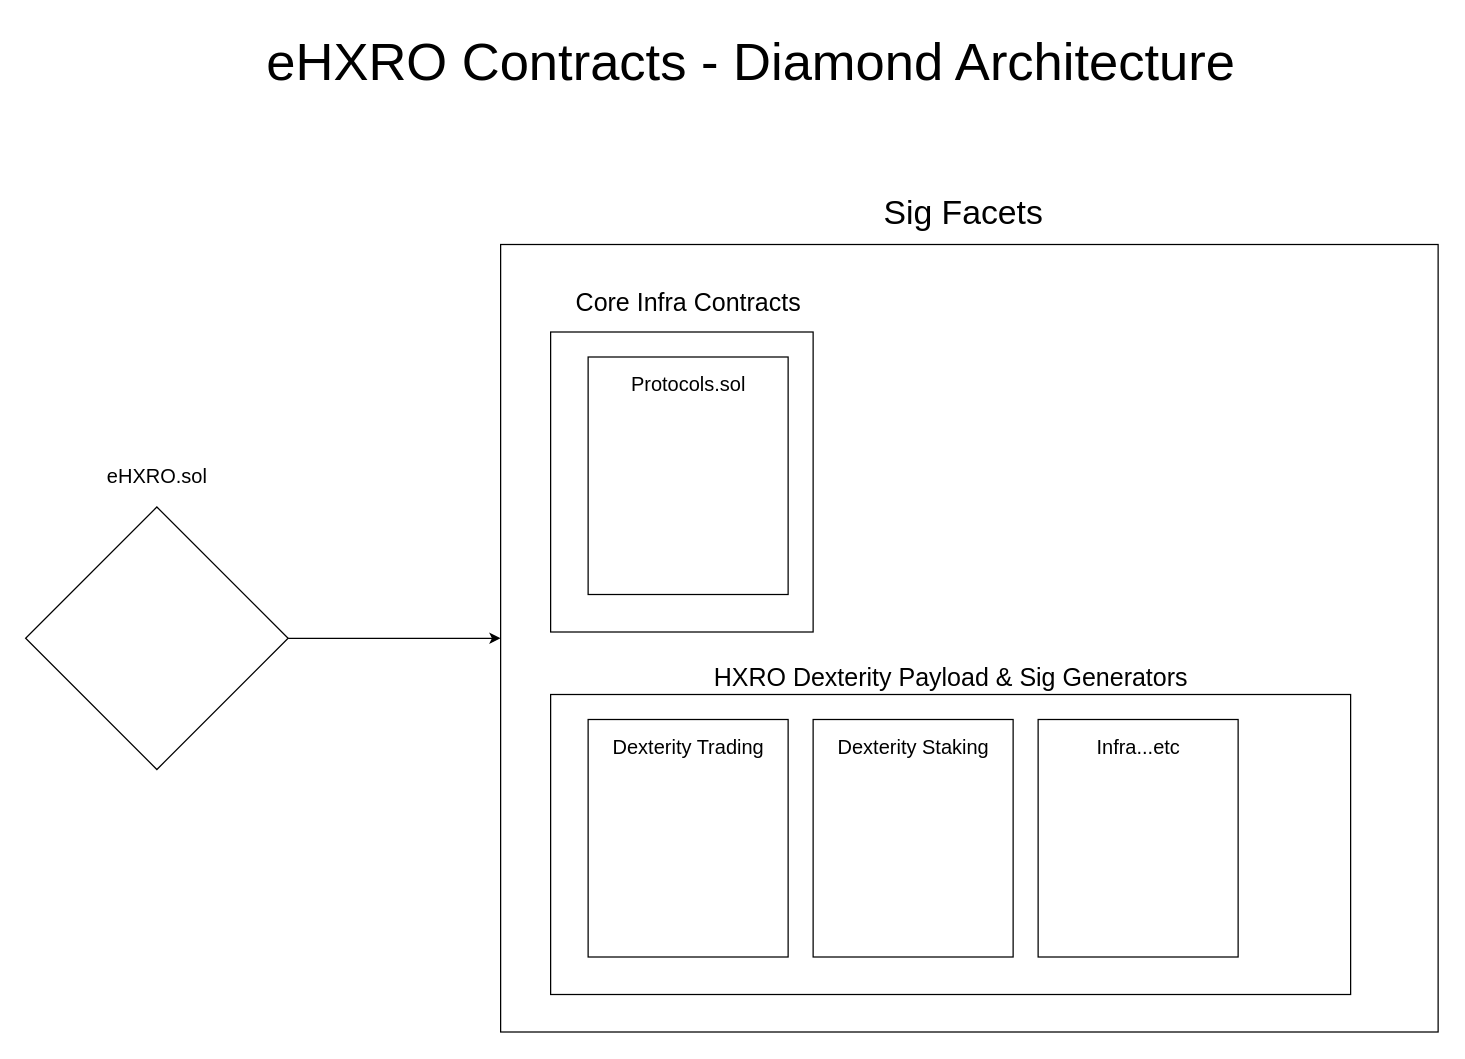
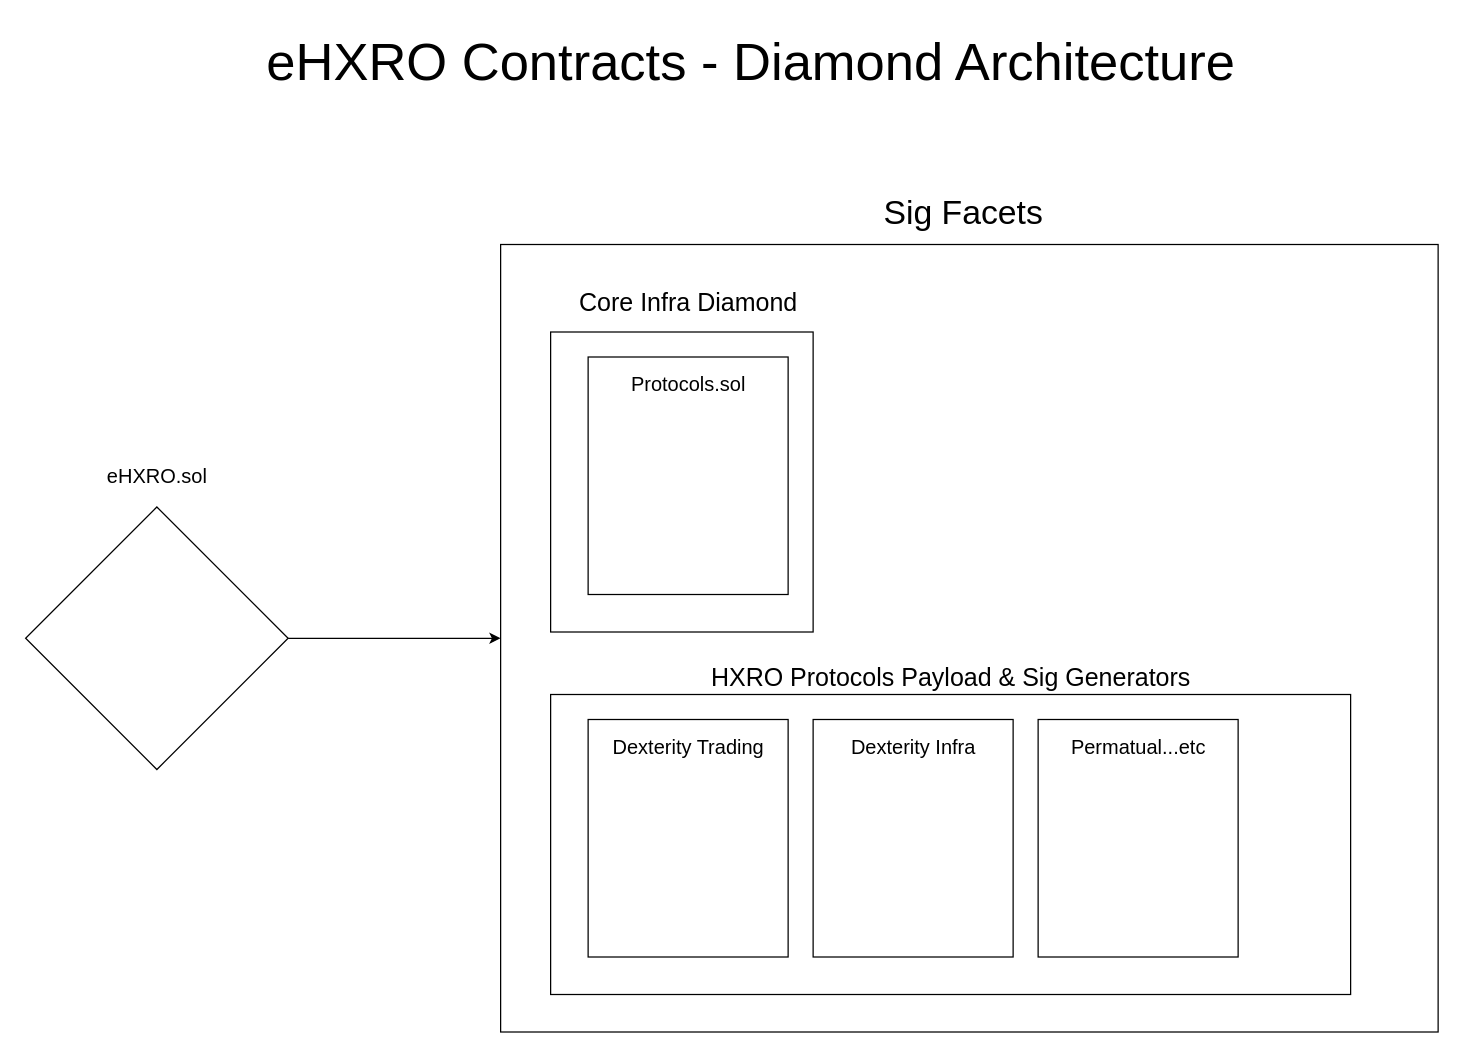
- <mxCell id="17" value="&lt;font style=&quot;font-size: 20px;&quot;&gt;Core Infra Contracts&lt;/font&gt;" style="text;html=1;align=center;verticalAlign=middle;resizable=0;points=[];autosize=1;strokeColor=none;fillColor=none;fontSize=27;" parent="1" vertex="1"><mxGeometry x="450" y="215" width="200" height="50" as="geometry" /></mxCell>
+ <mxCell id="17" value="&lt;font style=&quot;font-size: 20px;&quot;&gt;Core Infra Diamond&lt;/font&gt;" style="text;html=1;align=center;verticalAlign=middle;resizable=0;points=[];autosize=1;strokeColor=none;fillColor=none;fontSize=27;" parent="1" vertex="1"><mxGeometry x="450" y="215" width="200" height="50" as="geometry" /></mxCell>
- <mxCell id="8" value="&lt;font style=&quot;font-size: 20px;&quot;&gt;HXRO Dexterity Payload &amp;amp; Sig Generators&lt;/font&gt;" style="text;html=1;align=center;verticalAlign=middle;resizable=0;points=[];autosize=1;strokeColor=none;fillColor=none;fontSize=27;" parent="1" vertex="1"><mxGeometry x="555" y="515" width="410" height="50" as="geometry" /></mxCell>
+ <mxCell id="8" value="&lt;font style=&quot;font-size: 20px;&quot;&gt;HXRO Protocols Payload &amp;amp; Sig Generators&lt;/font&gt;" style="text;html=1;align=center;verticalAlign=middle;resizable=0;points=[];autosize=1;strokeColor=none;fillColor=none;fontSize=27;" parent="1" vertex="1"><mxGeometry x="555" y="515" width="410" height="50" as="geometry" /></mxCell>
- <mxCell id="12" value="&lt;font style=&quot;font-size: 16px;&quot;&gt;Dexterity Staking&lt;/font&gt;" style="text;html=1;align=center;verticalAlign=middle;resizable=0;points=[];autosize=1;strokeColor=none;fillColor=none;fontSize=20;" parent="1" vertex="1"><mxGeometry x="660" y="575" width="140" height="40" as="geometry" /></mxCell>
+ <mxCell id="12" value="&lt;font style=&quot;font-size: 16px;&quot;&gt;Dexterity Infra&lt;/font&gt;" style="text;html=1;align=center;verticalAlign=middle;resizable=0;points=[];autosize=1;strokeColor=none;fillColor=none;fontSize=20;" parent="1" vertex="1"><mxGeometry x="660" y="575" width="140" height="40" as="geometry" /></mxCell>
- <mxCell id="18" value="&lt;font style=&quot;font-size: 16px;&quot;&gt;Infra...etc&lt;/font&gt;" style="text;html=1;align=center;verticalAlign=middle;resizable=0;points=[];autosize=1;strokeColor=none;fillColor=none;fontSize=20;" parent="1" vertex="1"><mxGeometry x="845" y="575" width="130" height="40" as="geometry" /></mxCell>
+ <mxCell id="18" value="&lt;font style=&quot;font-size: 16px;&quot;&gt;Permatual...etc&lt;/font&gt;" style="text;html=1;align=center;verticalAlign=middle;resizable=0;points=[];autosize=1;strokeColor=none;fillColor=none;fontSize=20;" parent="1" vertex="1"><mxGeometry x="845" y="575" width="130" height="40" as="geometry" /></mxCell>
